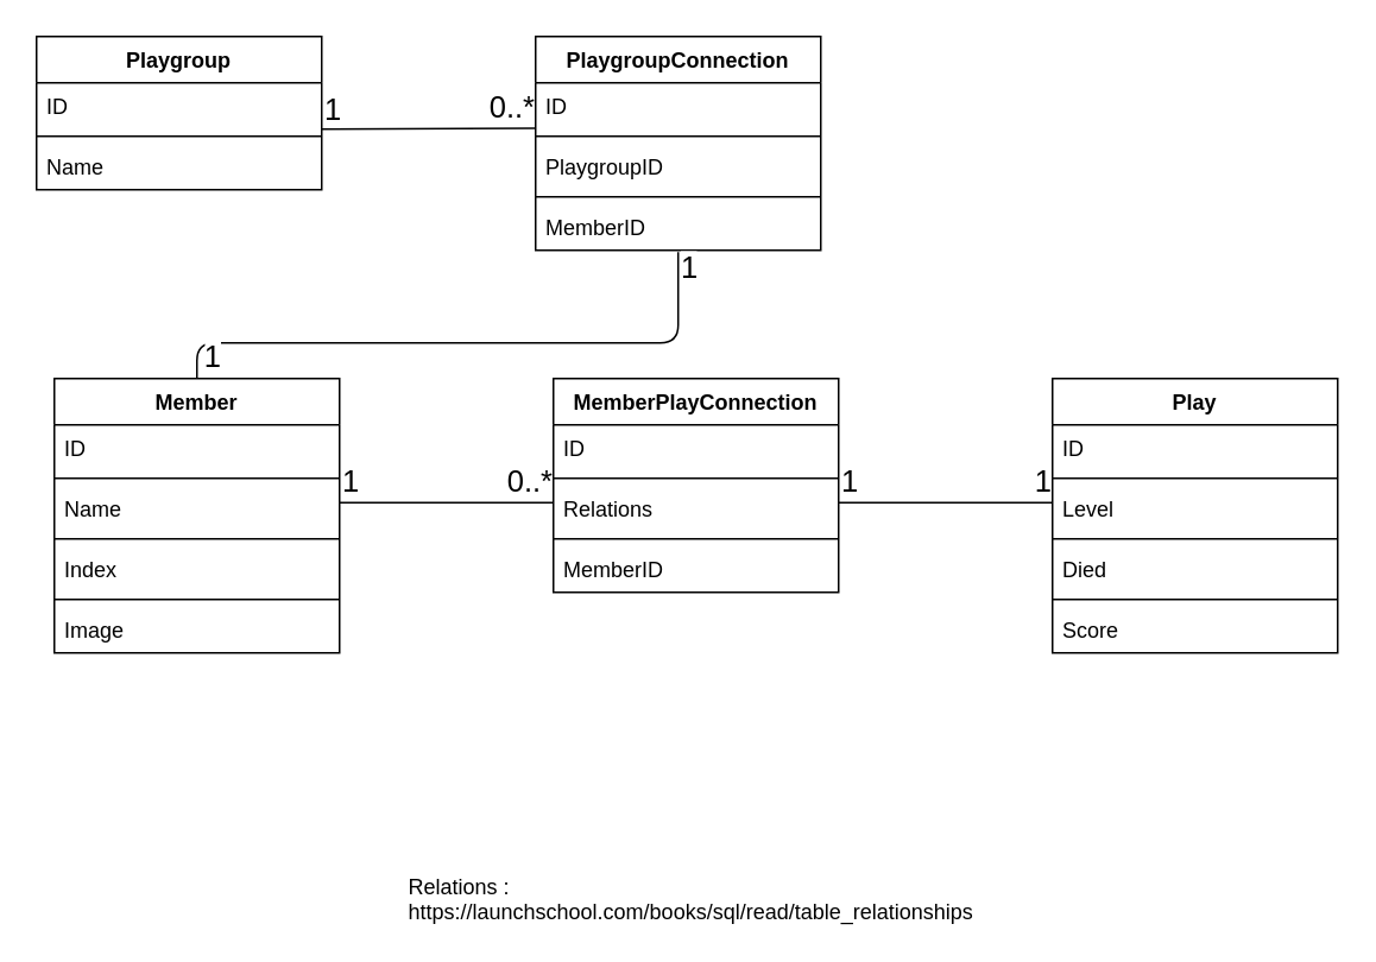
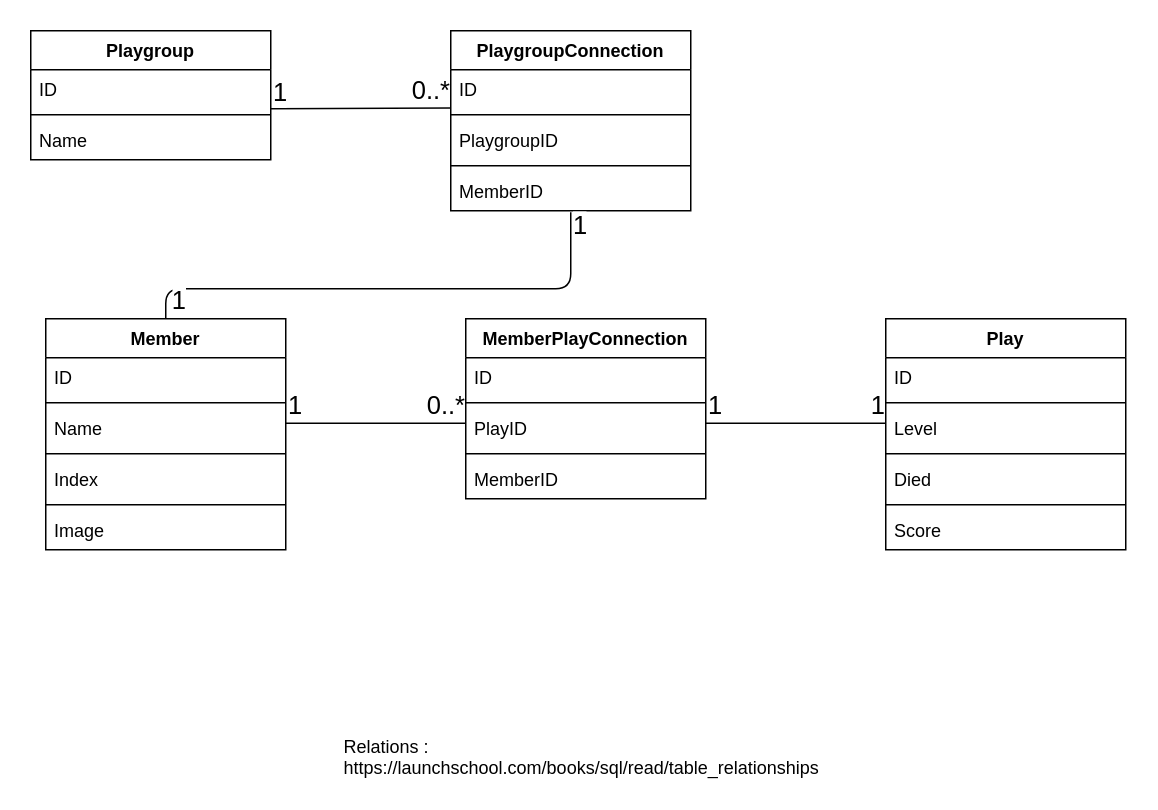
- <mxCell id="37" value="Relations" style="text;strokeColor=none;fillColor=none;align=left;verticalAlign=top;spacingLeft=4;spacingRight=4;overflow=hidden;rotatable=0;points=[[0,0.5],[1,0.5]];portConstraint=eastwest;" parent="34" vertex="1"><mxGeometry y="60" width="160" height="26" as="geometry" /></mxCell>
+ <mxCell id="37" value="PlayID" style="text;strokeColor=none;fillColor=none;align=left;verticalAlign=top;spacingLeft=4;spacingRight=4;overflow=hidden;rotatable=0;points=[[0,0.5],[1,0.5]];portConstraint=eastwest;" parent="34" vertex="1"><mxGeometry y="60" width="160" height="26" as="geometry" /></mxCell>
